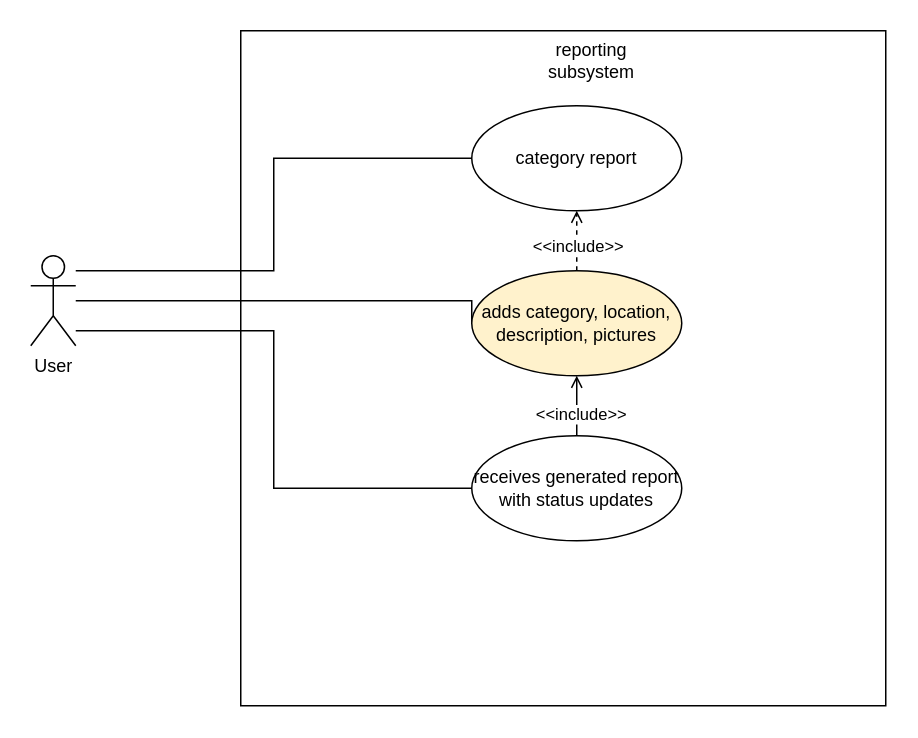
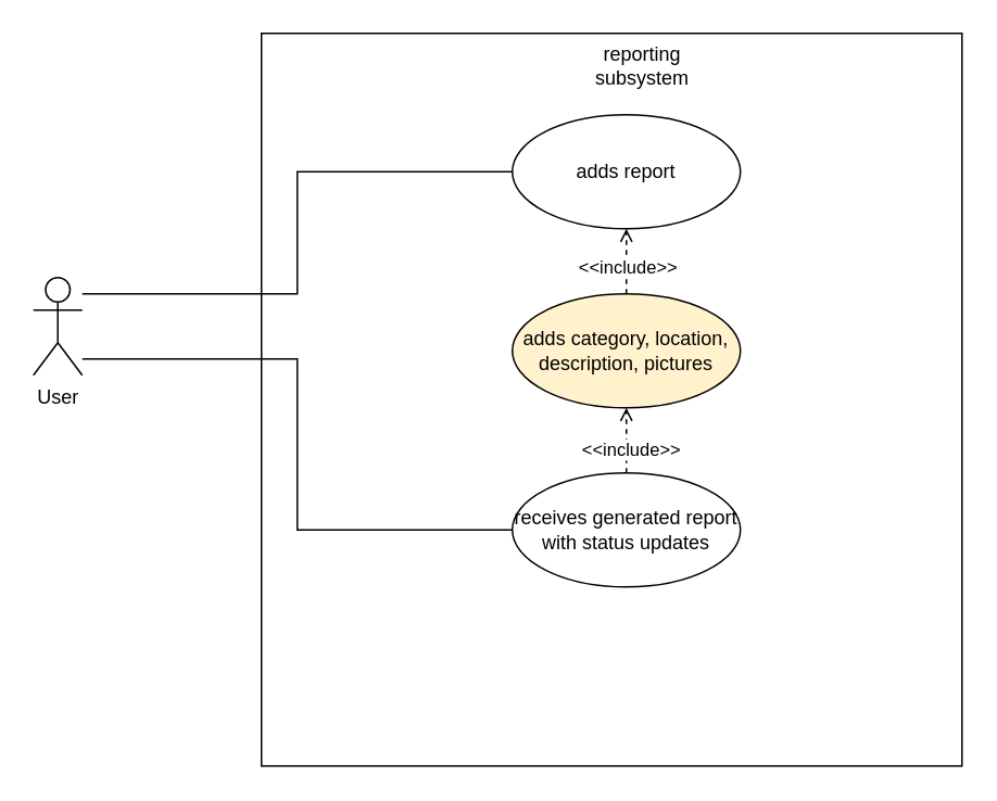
- <mxCell id="8" value="category report" style="ellipse;whiteSpace=wrap;html=1;" parent="1" vertex="1"><mxGeometry x="314" y="70" width="140" height="70" as="geometry" /></mxCell>
+ <mxCell id="8" value="adds report" style="ellipse;whiteSpace=wrap;html=1;" parent="1" vertex="1"><mxGeometry x="314" y="70" width="140" height="70" as="geometry" /></mxCell>
- <mxCell id="3" style="edgeStyle=orthogonalEdgeStyle;rounded=0;orthogonalLoop=1;jettySize=auto;html=1;endArrow=none;startFill=0;entryX=0;entryY=0.5;entryDx=0;entryDy=0;" parent="1" source="6" target="11" edge="1"><mxGeometry relative="1" as="geometry"><Array as="points"><mxPoint x="314" y="200" /></Array></mxGeometry></mxCell>
- <mxCell id="12" value="" style="edgeStyle=orthogonalEdgeStyle;rounded=0;orthogonalLoop=1;jettySize=auto;html=1;endArrow=open;endFill=0;dashed=0;" parent="1" source="14" target="11" edge="1"><mxGeometry relative="1" as="geometry" /></mxCell>
+ <mxCell id="12" value="" style="edgeStyle=orthogonalEdgeStyle;rounded=0;orthogonalLoop=1;jettySize=auto;html=1;endArrow=open;endFill=0;dashed=1;" parent="1" source="14" target="11" edge="1"><mxGeometry relative="1" as="geometry" /></mxCell>
